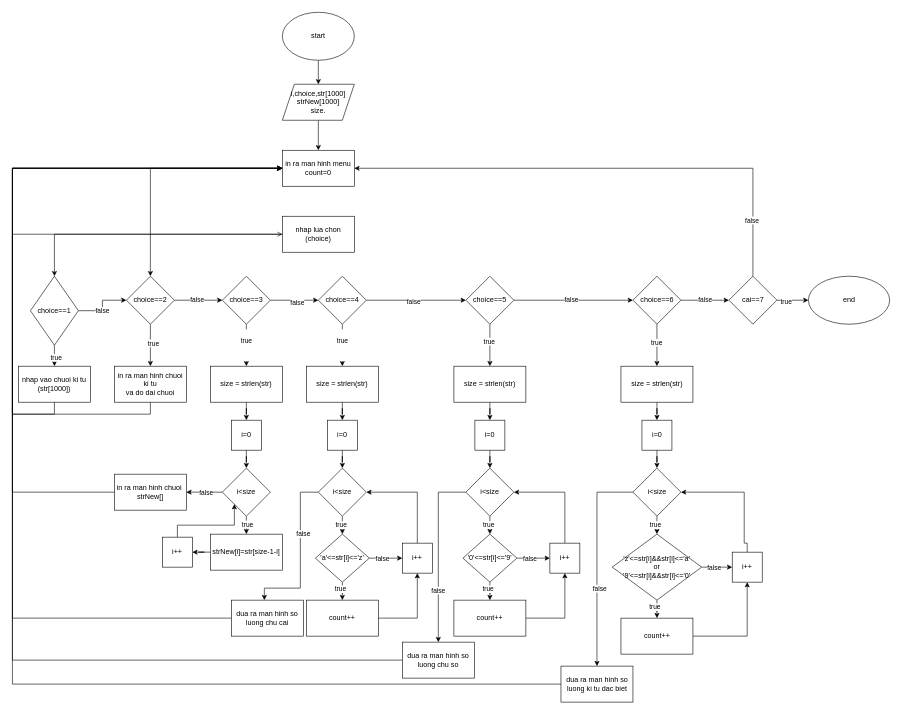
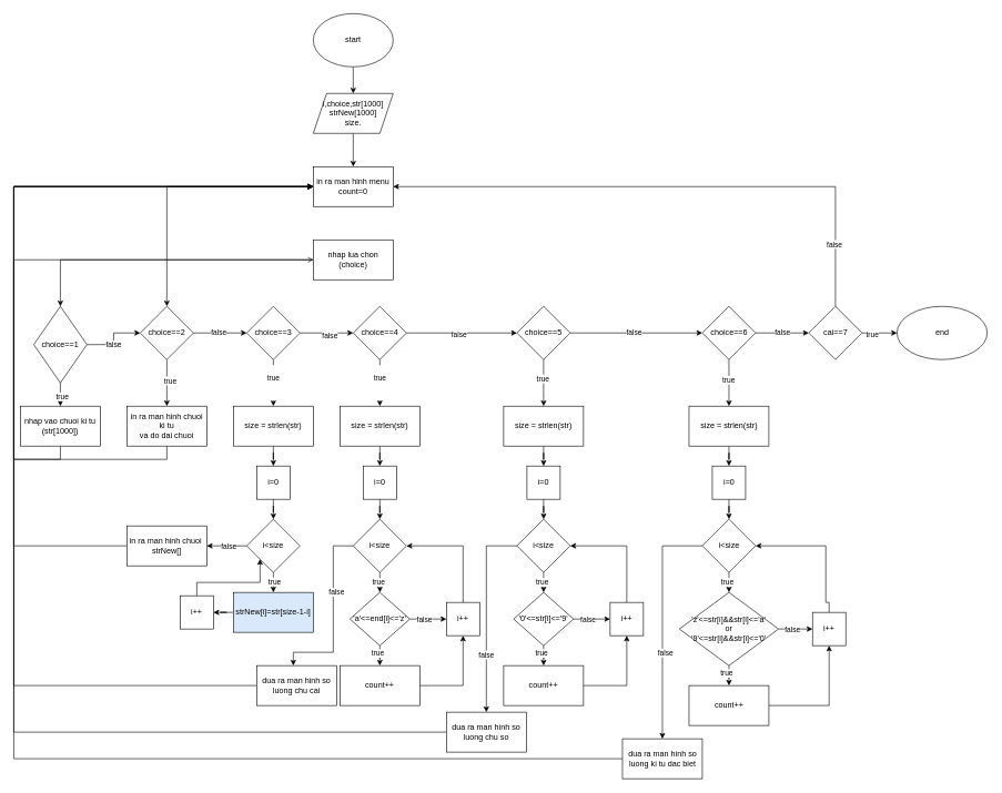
- <mxCell id="38" value="strNew[i]=str[size-1-i]" style="whiteSpace=wrap;html=1;rounded=0;" parent="1" vertex="1"><mxGeometry x="350" y="890" width="120" height="60" as="geometry" /></mxCell>
+ <mxCell id="38" value="strNew[i]=str[size-1-i]" style="whiteSpace=wrap;html=1;rounded=0;fillColor=#dae8fc;" parent="1" vertex="1"><mxGeometry x="350" y="890" width="120" height="60" as="geometry" /></mxCell>
- <mxCell id="60" value="'a'&amp;lt;=str[i]&amp;lt;='z'" style="rhombus;whiteSpace=wrap;html=1;rounded=0;" parent="1" vertex="1"><mxGeometry x="525" y="890" width="90" height="80" as="geometry" /></mxCell>
+ <mxCell id="60" value="'a'&amp;lt;=end[i]&amp;lt;='z'" style="rhombus;whiteSpace=wrap;html=1;rounded=0;" parent="1" vertex="1"><mxGeometry x="525" y="890" width="90" height="80" as="geometry" /></mxCell>
